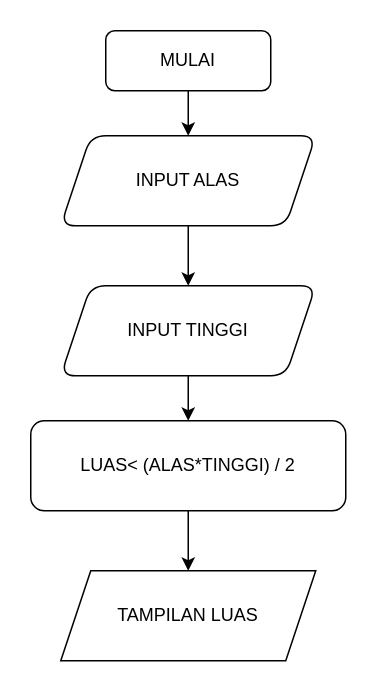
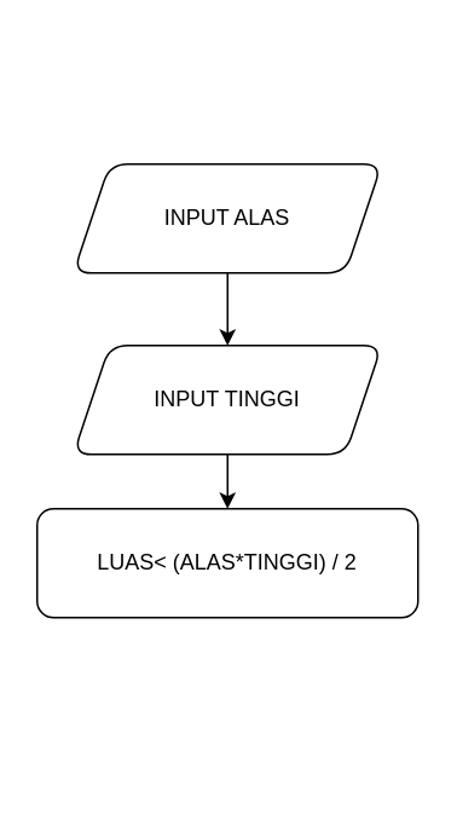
- <mxCell id="3" value="MULAI" style="rounded=1;whiteSpace=wrap;html=1;" vertex="1" parent="1"><mxGeometry x="70" y="20" width="110" height="40" as="geometry" /></mxCell>
- <mxCell id="2" value="" style="edgeStyle=orthogonalEdgeStyle;rounded=0;orthogonalLoop=1;jettySize=auto;html=1;" edge="1" parent="1" source="3" target="5"><mxGeometry relative="1" as="geometry" /></mxCell>
- <mxCell id="8" value="" style="edgeStyle=orthogonalEdgeStyle;rounded=0;orthogonalLoop=1;jettySize=auto;html=1;" edge="1" parent="1" source="9" target="10"><mxGeometry relative="1" as="geometry" /></mxCell>
- <mxCell id="10" value="TAMPILAN LUAS" style="shape=parallelogram;perimeter=parallelogramPerimeter;whiteSpace=wrap;html=1;fixedSize=1;" vertex="1" parent="1"><mxGeometry x="40" y="380" width="170" height="60" as="geometry" /></mxCell>
